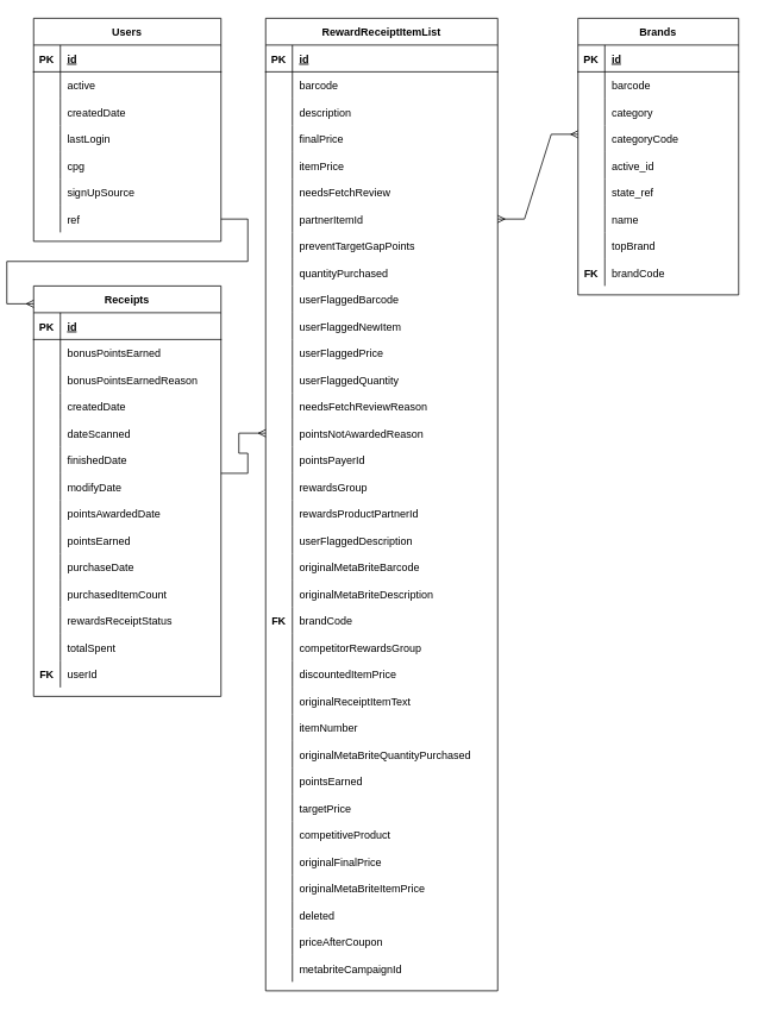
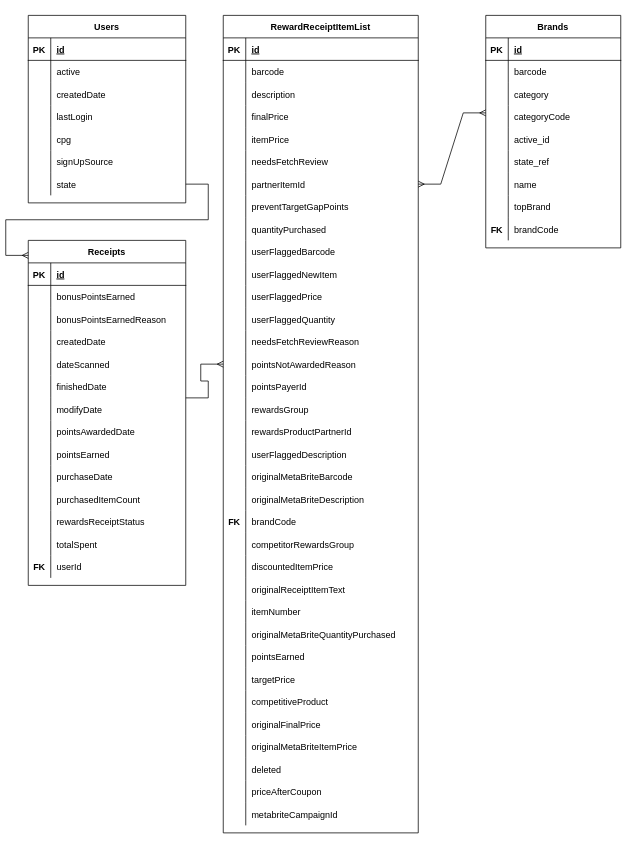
- <mxCell id="23" value="ref" style="shape=partialRectangle;connectable=0;fillColor=none;top=0;left=0;bottom=0;right=0;align=left;spacingLeft=6;overflow=hidden;" parent="21" vertex="1"><mxGeometry x="30" width="180" height="30" as="geometry"><mxRectangle width="180" height="30" as="alternateBounds" /></mxGeometry></mxCell>
+ <mxCell id="23" value="state" style="shape=partialRectangle;connectable=0;fillColor=none;top=0;left=0;bottom=0;right=0;align=left;spacingLeft=6;overflow=hidden;" parent="21" vertex="1"><mxGeometry x="30" width="180" height="30" as="geometry"><mxRectangle width="180" height="30" as="alternateBounds" /></mxGeometry></mxCell>
